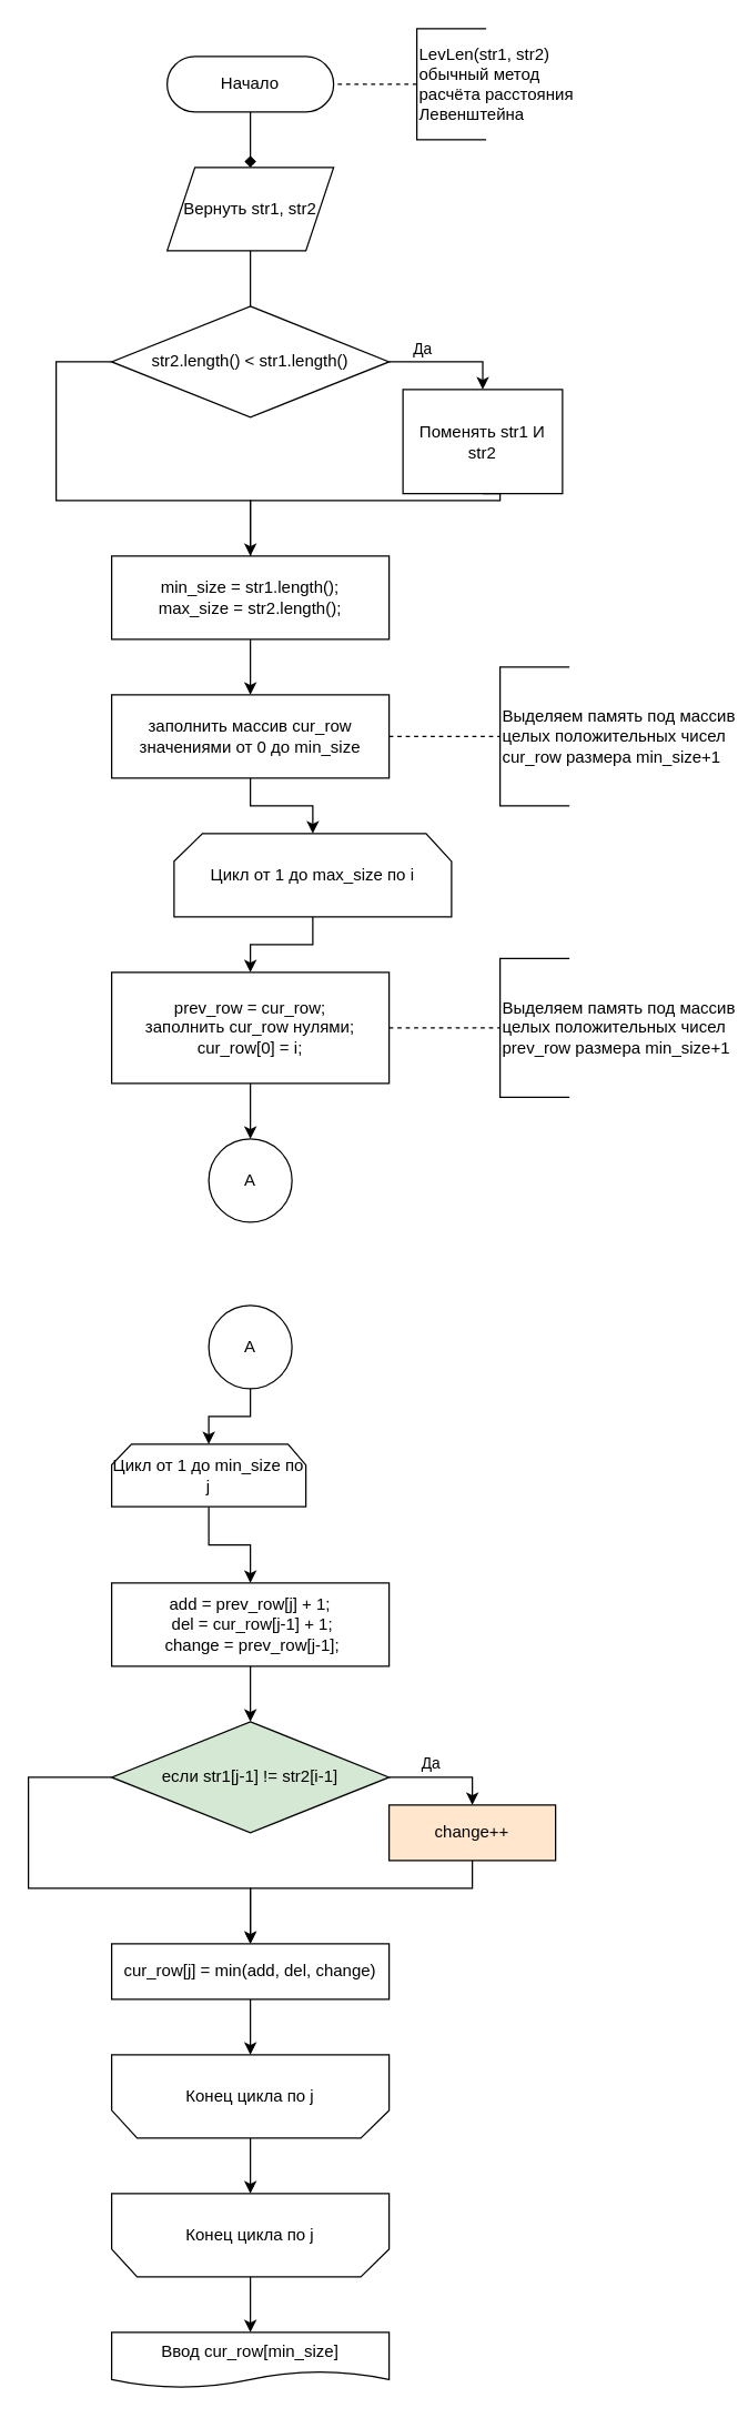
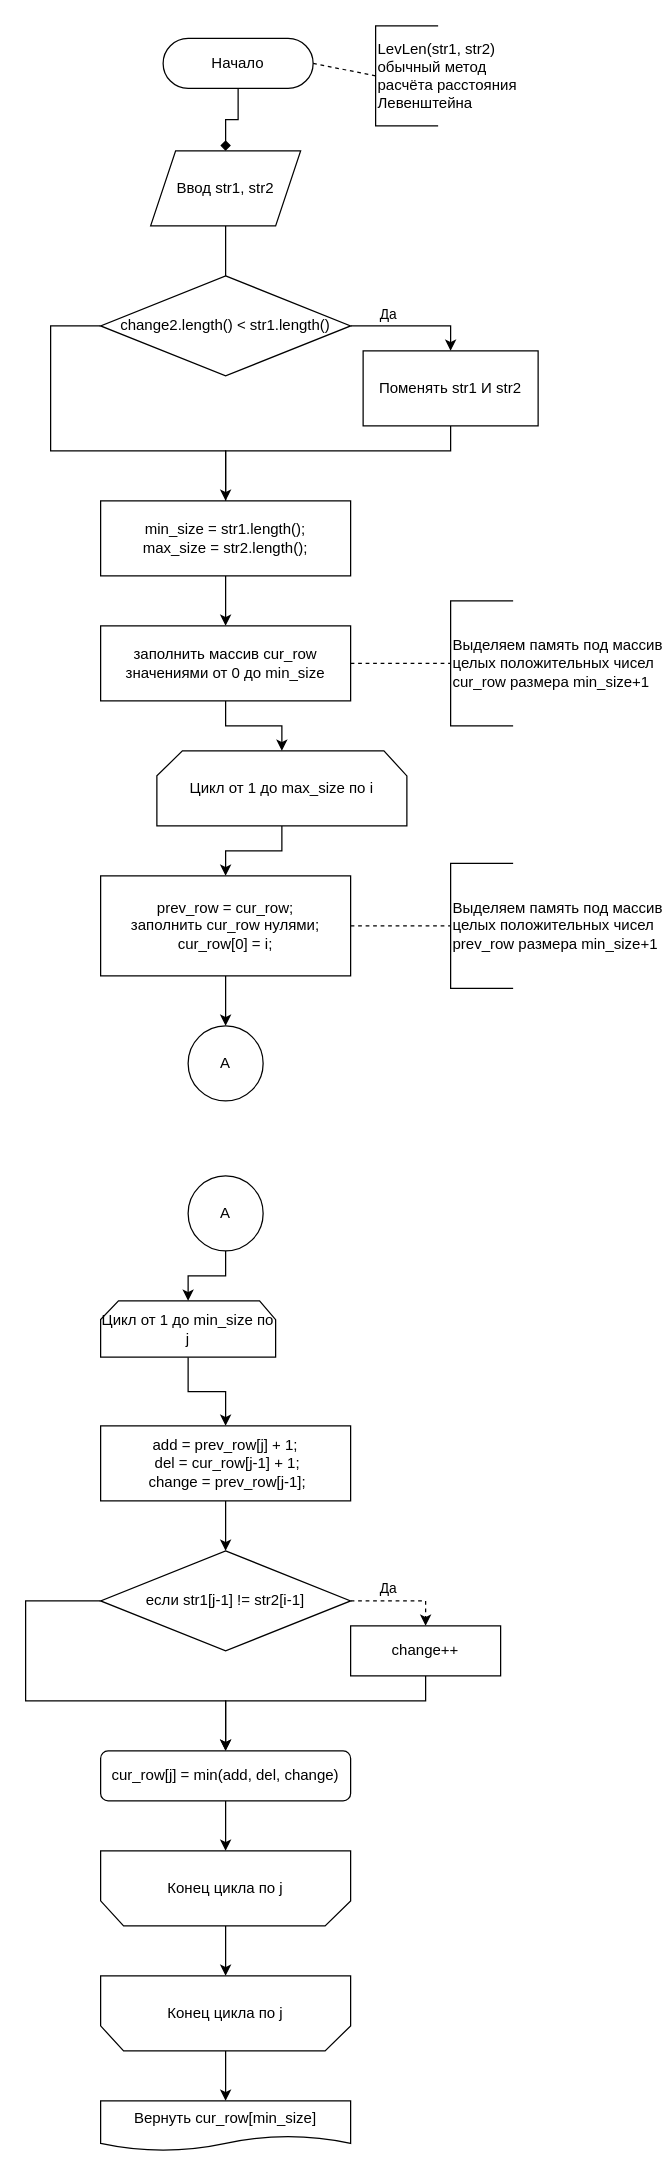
- <mxCell id="3" value="Начало" style="rounded=1;whiteSpace=wrap;html=1;arcSize=50;" parent="1" vertex="1"><mxGeometry x="120" y="40" width="120" height="40" as="geometry" /></mxCell>
+ <mxCell id="3" value="Начало" style="rounded=1;whiteSpace=wrap;html=1;arcSize=50;" parent="1" vertex="1"><mxGeometry x="130" y="30" width="120" height="40" as="geometry" /></mxCell>
- <mxCell id="5" value="Вернуть str1, str2" style="shape=parallelogram;perimeter=parallelogramPerimeter;whiteSpace=wrap;html=1;fixedSize=1;" parent="1" vertex="1"><mxGeometry x="120" y="120" width="120" height="60" as="geometry" /></mxCell>
+ <mxCell id="5" value="Ввод str1, str2" style="shape=parallelogram;perimeter=parallelogramPerimeter;whiteSpace=wrap;html=1;fixedSize=1;" parent="1" vertex="1"><mxGeometry x="120" y="120" width="120" height="60" as="geometry" /></mxCell>
- <mxCell id="11" value="str2.length() &amp;lt; str1.length()" style="rhombus;whiteSpace=wrap;html=1;" parent="1" vertex="1"><mxGeometry x="80" y="220" width="200" height="80" as="geometry" /></mxCell>
+ <mxCell id="11" value="change2.length() &amp;lt; str1.length()" style="rhombus;whiteSpace=wrap;html=1;" parent="1" vertex="1"><mxGeometry x="80" y="220" width="200" height="80" as="geometry" /></mxCell>
- <mxCell id="13" value="Поменять str1 И str2" style="rounded=0;whiteSpace=wrap;html=1;" parent="1" vertex="1"><mxGeometry x="290" y="280" width="115" height="75" as="geometry" /></mxCell>
+ <mxCell id="13" value="Поменять str1 И str2" style="rounded=0;whiteSpace=wrap;html=1;" parent="1" vertex="1"><mxGeometry x="290" y="280" width="140" height="60" as="geometry" /></mxCell>
- <mxCell id="34" value="если str1[j-1] != str2[i-1]" style="rhombus;whiteSpace=wrap;html=1;fillColor=#d5e8d4;" parent="1" vertex="1"><mxGeometry x="80" y="1240" width="200" height="80" as="geometry" /></mxCell>
+ <mxCell id="34" value="если str1[j-1] != str2[i-1]" style="rhombus;whiteSpace=wrap;html=1;" parent="1" vertex="1"><mxGeometry x="80" y="1240" width="200" height="80" as="geometry" /></mxCell>
- <mxCell id="32" value="Да" style="edgeStyle=orthogonalEdgeStyle;rounded=0;orthogonalLoop=1;jettySize=auto;html=1;exitX=1;exitY=0.5;exitDx=0;exitDy=0;entryX=0.5;entryY=0;entryDx=0;entryDy=0;" parent="1" source="34" target="36" edge="1"><mxGeometry x="-0.25" y="10" relative="1" as="geometry"><mxPoint as="offset" /></mxGeometry></mxCell>
+ <mxCell id="32" value="Да" style="edgeStyle=orthogonalEdgeStyle;rounded=0;orthogonalLoop=1;jettySize=auto;html=1;exitX=1;exitY=0.5;exitDx=0;exitDy=0;entryX=0.5;entryY=0;entryDx=0;entryDy=0;dashed=1;" parent="1" source="34" target="36" edge="1"><mxGeometry x="-0.25" y="10" relative="1" as="geometry"><mxPoint as="offset" /></mxGeometry></mxCell>
- <mxCell id="36" value="change++" style="rounded=0;whiteSpace=wrap;html=1;fillColor=#ffe6cc;" parent="1" vertex="1"><mxGeometry x="280" y="1300" width="120" height="40" as="geometry" /></mxCell>
+ <mxCell id="36" value="change++" style="rounded=0;whiteSpace=wrap;html=1;" parent="1" vertex="1"><mxGeometry x="280" y="1300" width="120" height="40" as="geometry" /></mxCell>
- <mxCell id="35" style="edgeStyle=orthogonalEdgeStyle;rounded=0;orthogonalLoop=1;jettySize=auto;html=1;exitX=0.5;exitY=1;exitDx=0;exitDy=0;entryX=0.5;entryY=0;entryDx=0;entryDy=0;endArrow=open;" parent="1" source="36" target="38" edge="1"><mxGeometry relative="1" as="geometry"><mxPoint x="400" y="1410" as="sourcePoint" /><mxPoint x="240" y="1480" as="targetPoint" /><Array as="points"><mxPoint x="340" y="1360" /><mxPoint x="180" y="1360" /></Array></mxGeometry></mxCell>
+ <mxCell id="35" style="edgeStyle=orthogonalEdgeStyle;rounded=0;orthogonalLoop=1;jettySize=auto;html=1;exitX=0.5;exitY=1;exitDx=0;exitDy=0;entryX=0.5;entryY=0;entryDx=0;entryDy=0;" parent="1" source="36" target="38" edge="1"><mxGeometry relative="1" as="geometry"><mxPoint x="400" y="1410" as="sourcePoint" /><mxPoint x="240" y="1480" as="targetPoint" /><Array as="points"><mxPoint x="340" y="1360" /><mxPoint x="180" y="1360" /></Array></mxGeometry></mxCell>
- <mxCell id="38" value="cur_row[j] = min(add, del, change)" style="rounded=0;whiteSpace=wrap;html=1;" parent="1" vertex="1"><mxGeometry x="80" y="1400" width="200" height="40" as="geometry" /></mxCell>
+ <mxCell id="38" value="cur_row[j] = min(add, del, change)" style="whiteSpace=wrap;html=1;rounded=1;" parent="1" vertex="1"><mxGeometry x="80" y="1400" width="200" height="40" as="geometry" /></mxCell>
- <mxCell id="42" value="Ввод cur_row[min_size]" style="shape=document;whiteSpace=wrap;html=1;boundedLbl=1;strokeWidth=1;" vertex="1" parent="1"><mxGeometry x="80" y="1680" width="200" height="40" as="geometry" /></mxCell>
+ <mxCell id="42" value="Вернуть cur_row[min_size]" style="shape=document;whiteSpace=wrap;html=1;boundedLbl=1;strokeWidth=1;" vertex="1" parent="1"><mxGeometry x="80" y="1680" width="200" height="40" as="geometry" /></mxCell>
